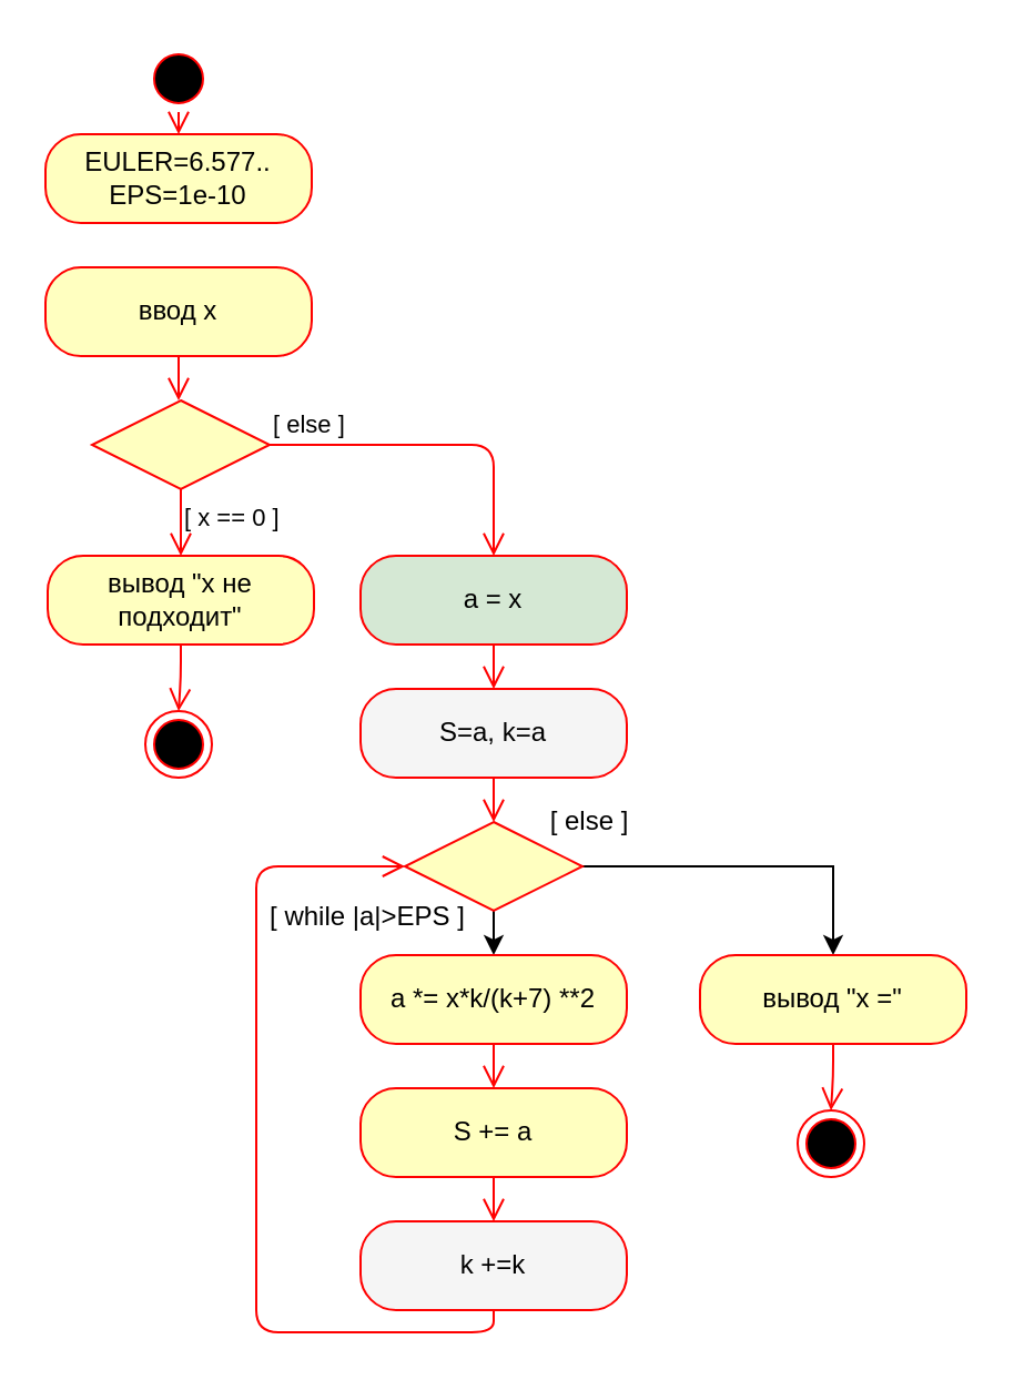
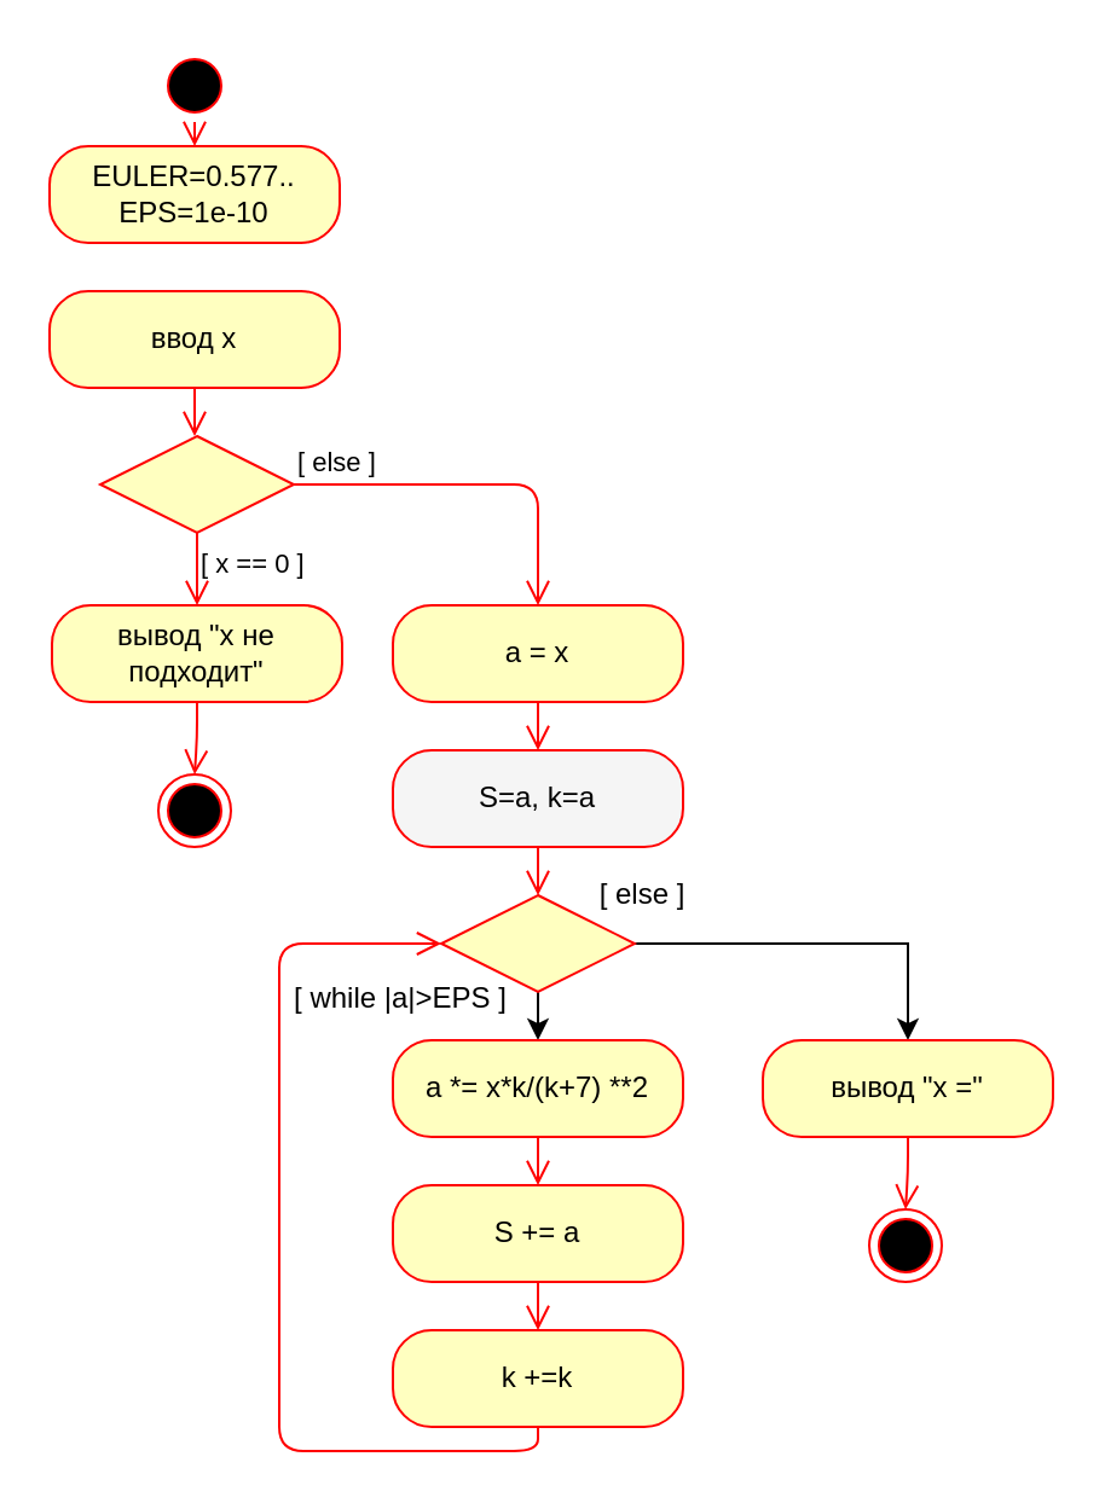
- <mxCell id="25" value="EULER=6.577..&lt;br&gt;EPS=1e-10" style="rounded=1;whiteSpace=wrap;html=1;arcSize=40;fontColor=#000000;fillColor=#ffffc0;strokeColor=#ff0000;" vertex="1" parent="1"><mxGeometry x="20" y="60" width="120" height="40" as="geometry" /></mxCell>
+ <mxCell id="25" value="EULER=0.577..&lt;br&gt;EPS=1e-10" style="rounded=1;whiteSpace=wrap;html=1;arcSize=40;fontColor=#000000;fillColor=#ffffc0;strokeColor=#ff0000;" vertex="1" parent="1"><mxGeometry x="20" y="60" width="120" height="40" as="geometry" /></mxCell>
- <mxCell id="12" value="а = х" style="rounded=1;whiteSpace=wrap;html=1;arcSize=40;fontColor=#000000;fillColor=#d5e8d4;strokeColor=#ff0000;" parent="1" vertex="1"><mxGeometry x="162" y="250" width="120" height="40" as="geometry" /></mxCell>
+ <mxCell id="12" value="а = х" style="rounded=1;whiteSpace=wrap;html=1;arcSize=40;fontColor=#000000;fillColor=#ffffc0;strokeColor=#ff0000;" parent="1" vertex="1"><mxGeometry x="162" y="250" width="120" height="40" as="geometry" /></mxCell>
- <mxCell id="23" value="k +=k" style="rounded=1;whiteSpace=wrap;html=1;arcSize=40;fontColor=#000000;fillColor=#f5f5f5;strokeColor=#ff0000;" parent="1" vertex="1"><mxGeometry x="162" y="550" width="120" height="40" as="geometry" /></mxCell>
+ <mxCell id="23" value="k +=k" style="rounded=1;whiteSpace=wrap;html=1;arcSize=40;fontColor=#000000;fillColor=#ffffc0;strokeColor=#ff0000;" parent="1" vertex="1"><mxGeometry x="162" y="550" width="120" height="40" as="geometry" /></mxCell>
